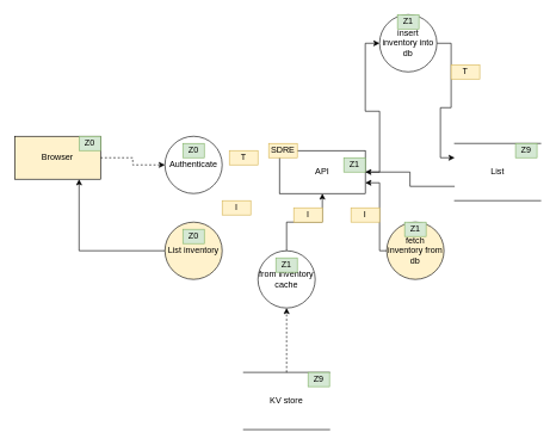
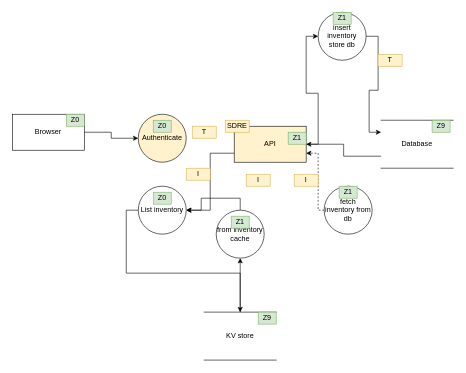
- <mxCell id="26" value="insert inventory into db" style="ellipse;whiteSpace=wrap;html=1;aspect=fixed;" vertex="1" parent="1"><mxGeometry x="530" y="20" width="80" height="80" as="geometry" /></mxCell>
+ <mxCell id="26" value="insert inventory store db" style="ellipse;whiteSpace=wrap;html=1;aspect=fixed;" vertex="1" parent="1"><mxGeometry x="530" y="20" width="80" height="80" as="geometry" /></mxCell>
- <mxCell id="3" value="Browser" style="rounded=0;whiteSpace=wrap;html=1;fillColor=#fff2cc;" parent="1" vertex="1"><mxGeometry x="20" y="190" width="120" height="60" as="geometry" /></mxCell>
+ <mxCell id="3" value="Browser" style="rounded=0;whiteSpace=wrap;html=1;" parent="1" vertex="1"><mxGeometry x="20" y="190" width="120" height="60" as="geometry" /></mxCell>
- <mxCell id="2" style="edgeStyle=orthogonalEdgeStyle;rounded=0;orthogonalLoop=1;jettySize=auto;html=1;exitX=1;exitY=0.5;exitDx=0;exitDy=0;entryX=0;entryY=0.5;entryDx=0;entryDy=0;dashed=1;" parent="1" source="3" target="4" edge="1"><mxGeometry relative="1" as="geometry" /></mxCell>
+ <mxCell id="2" style="edgeStyle=orthogonalEdgeStyle;rounded=0;orthogonalLoop=1;jettySize=auto;html=1;exitX=1;exitY=0.5;exitDx=0;exitDy=0;entryX=0;entryY=0.5;entryDx=0;entryDy=0;" parent="1" source="3" target="4" edge="1"><mxGeometry relative="1" as="geometry" /></mxCell>
- <mxCell id="4" value="Authenticate" style="ellipse;whiteSpace=wrap;html=1;aspect=fixed;" parent="1" vertex="1"><mxGeometry x="230" y="190" width="80" height="80" as="geometry" /></mxCell>
+ <mxCell id="4" value="Authenticate" style="ellipse;whiteSpace=wrap;html=1;aspect=fixed;fillColor=#fff2cc;" parent="1" vertex="1"><mxGeometry x="230" y="190" width="80" height="80" as="geometry" /></mxCell>
- <mxCell id="9" value="API" style="rounded=0;whiteSpace=wrap;html=1;" parent="1" vertex="1"><mxGeometry x="390" y="210" width="120" height="60" as="geometry" /></mxCell>
+ <mxCell id="9" value="API" style="rounded=0;whiteSpace=wrap;html=1;fillColor=#fff2cc;" parent="1" vertex="1"><mxGeometry x="390" y="210" width="120" height="60" as="geometry" /></mxCell>
- <mxCell id="6" value="List" style="shape=partialRectangle;whiteSpace=wrap;html=1;left=0;right=0;fillColor=none;" parent="1" vertex="1"><mxGeometry x="635" y="200" width="120" height="80" as="geometry" /></mxCell>
+ <mxCell id="6" value="Database" style="shape=partialRectangle;whiteSpace=wrap;html=1;left=0;right=0;fillColor=none;" parent="1" vertex="1"><mxGeometry x="635" y="200" width="120" height="80" as="geometry" /></mxCell>
+ <mxCell id="8" style="edgeStyle=orthogonalEdgeStyle;rounded=0;orthogonalLoop=1;jettySize=auto;html=1;exitX=0;exitY=0.75;exitDx=0;exitDy=0;entryX=1;entryY=0.5;entryDx=0;entryDy=0;" parent="1" source="9" target="11" edge="1"><mxGeometry relative="1" as="geometry" /></mxCell>
- <mxCell id="17" style="edgeStyle=orthogonalEdgeStyle;rounded=0;orthogonalLoop=1;jettySize=auto;html=1;exitX=0.5;exitY=0;exitDx=0;exitDy=0;" edge="1" parent="1" source="18" target="9"><mxGeometry relative="1" as="geometry" /></mxCell>
+ <mxCell id="17" style="edgeStyle=orthogonalEdgeStyle;rounded=0;orthogonalLoop=1;jettySize=auto;html=1;exitX=0.5;exitY=0;exitDx=0;exitDy=0;" edge="1" parent="1" source="18" target="11"><mxGeometry relative="1" as="geometry" /></mxCell>
- <mxCell id="23" style="edgeStyle=orthogonalEdgeStyle;rounded=0;orthogonalLoop=1;jettySize=auto;html=1;exitX=0;exitY=0.5;exitDx=0;exitDy=0;entryX=1;entryY=0.75;entryDx=0;entryDy=0;" edge="1" parent="1" source="24" target="9"><mxGeometry relative="1" as="geometry"><Array as="points"><mxPoint x="530" y="255" /></Array></mxGeometry></mxCell>
+ <mxCell id="23" style="edgeStyle=orthogonalEdgeStyle;rounded=0;orthogonalLoop=1;jettySize=auto;html=1;exitX=0;exitY=0.5;exitDx=0;exitDy=0;entryX=1;entryY=0.75;entryDx=0;entryDy=0;dashed=1;" edge="1" parent="1" source="24" target="9"><mxGeometry relative="1" as="geometry"><Array as="points"><mxPoint x="530" y="255" /></Array></mxGeometry></mxCell>
- <mxCell id="10" style="edgeStyle=orthogonalEdgeStyle;rounded=0;orthogonalLoop=1;jettySize=auto;html=1;exitX=0;exitY=0.5;exitDx=0;exitDy=0;entryX=0.75;entryY=1;entryDx=0;entryDy=0;" parent="1" source="11" target="3" edge="1"><mxGeometry relative="1" as="geometry" /></mxCell>
+ <mxCell id="10" style="edgeStyle=orthogonalEdgeStyle;rounded=0;orthogonalLoop=1;jettySize=auto;html=1;exitX=0;exitY=0.5;exitDx=0;exitDy=0;" parent="1" source="11" target="20" edge="1"><mxGeometry relative="1" as="geometry" /></mxCell>
- <mxCell id="11" value="List inventory" style="ellipse;whiteSpace=wrap;html=1;aspect=fixed;fillColor=#fff2cc;" parent="1" vertex="1"><mxGeometry x="230" y="310" width="80" height="80" as="geometry" /></mxCell>
+ <mxCell id="11" value="List inventory" style="ellipse;whiteSpace=wrap;html=1;aspect=fixed;" parent="1" vertex="1"><mxGeometry x="230" y="310" width="80" height="80" as="geometry" /></mxCell>
- <mxCell id="24" value="fetch inventory from db" style="ellipse;whiteSpace=wrap;html=1;aspect=fixed;fillColor=#fff2cc;" vertex="1" parent="1"><mxGeometry x="540" y="310" width="80" height="80" as="geometry" /></mxCell>
+ <mxCell id="24" value="fetch inventory from db" style="ellipse;whiteSpace=wrap;html=1;aspect=fixed;" vertex="1" parent="1"><mxGeometry x="540" y="310" width="80" height="80" as="geometry" /></mxCell>
- <mxCell id="19" style="edgeStyle=orthogonalEdgeStyle;rounded=0;orthogonalLoop=1;jettySize=auto;html=1;exitX=0.5;exitY=0;exitDx=0;exitDy=0;entryX=0.5;entryY=1;entryDx=0;entryDy=0;dashed=1;" edge="1" parent="1" source="20" target="18"><mxGeometry relative="1" as="geometry" /></mxCell>
+ <mxCell id="19" style="edgeStyle=orthogonalEdgeStyle;rounded=0;orthogonalLoop=1;jettySize=auto;html=1;exitX=0.5;exitY=0;exitDx=0;exitDy=0;entryX=0.5;entryY=1;entryDx=0;entryDy=0;" edge="1" parent="1" source="20" target="18"><mxGeometry relative="1" as="geometry" /></mxCell>
